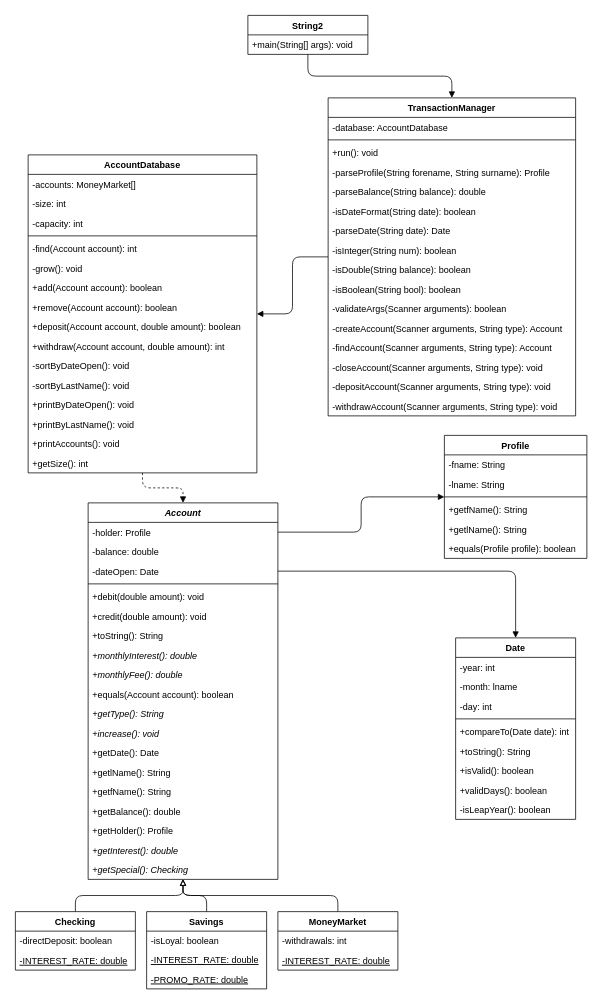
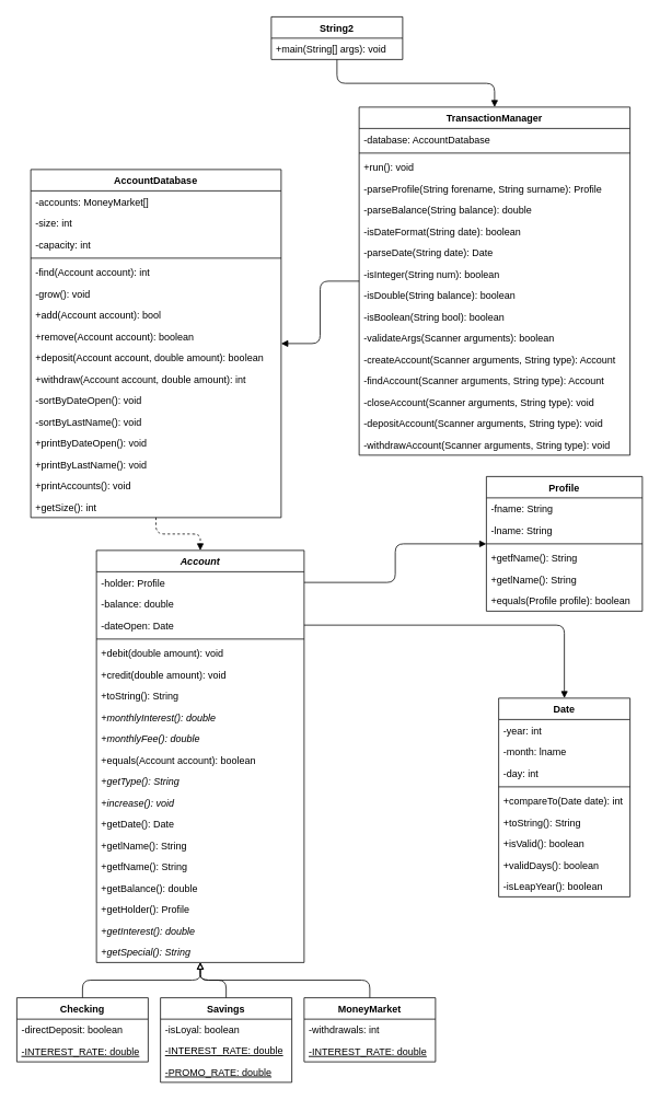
- <mxCell id="64" value="+add(Account account): boolean" style="text;strokeColor=none;fillColor=none;align=left;verticalAlign=top;spacingLeft=4;spacingRight=4;overflow=hidden;rotatable=0;points=[[0,0.5],[1,0.5]];portConstraint=eastwest;" vertex="1" parent="57"><mxGeometry y="164" width="305" height="26" as="geometry" /></mxCell>
+ <mxCell id="64" value="+add(Account account): bool" style="text;strokeColor=none;fillColor=none;align=left;verticalAlign=top;spacingLeft=4;spacingRight=4;overflow=hidden;rotatable=0;points=[[0,0.5],[1,0.5]];portConstraint=eastwest;" vertex="1" parent="57"><mxGeometry y="164" width="305" height="26" as="geometry" /></mxCell>
- <mxCell id="23" value="+getSpecial(): Checking" style="text;align=left;verticalAlign=top;spacingLeft=4;spacingRight=4;overflow=hidden;rotatable=0;points=[[0,0.5],[1,0.5]];portConstraint=eastwest;fontStyle=2" vertex="1" parent="4"><mxGeometry y="476" width="253" height="26" as="geometry" /></mxCell>
+ <mxCell id="23" value="+getSpecial(): String" style="text;align=left;verticalAlign=top;spacingLeft=4;spacingRight=4;overflow=hidden;rotatable=0;points=[[0,0.5],[1,0.5]];portConstraint=eastwest;fontStyle=2" vertex="1" parent="4"><mxGeometry y="476" width="253" height="26" as="geometry" /></mxCell>
